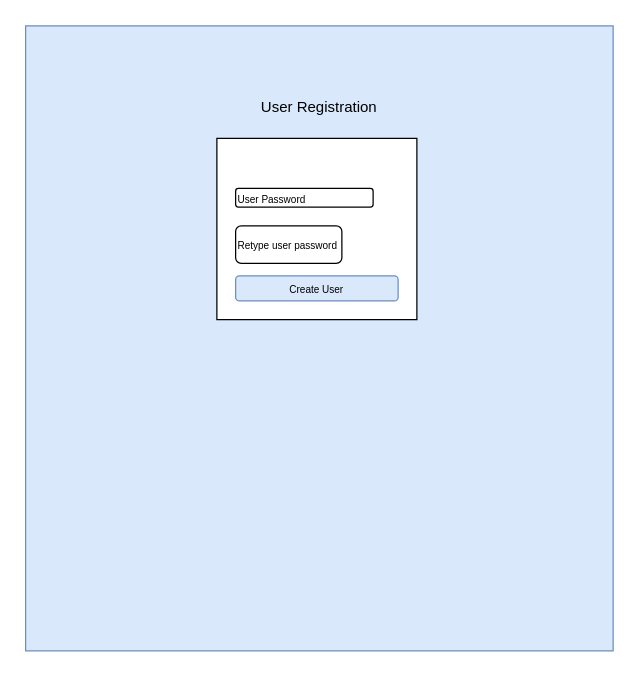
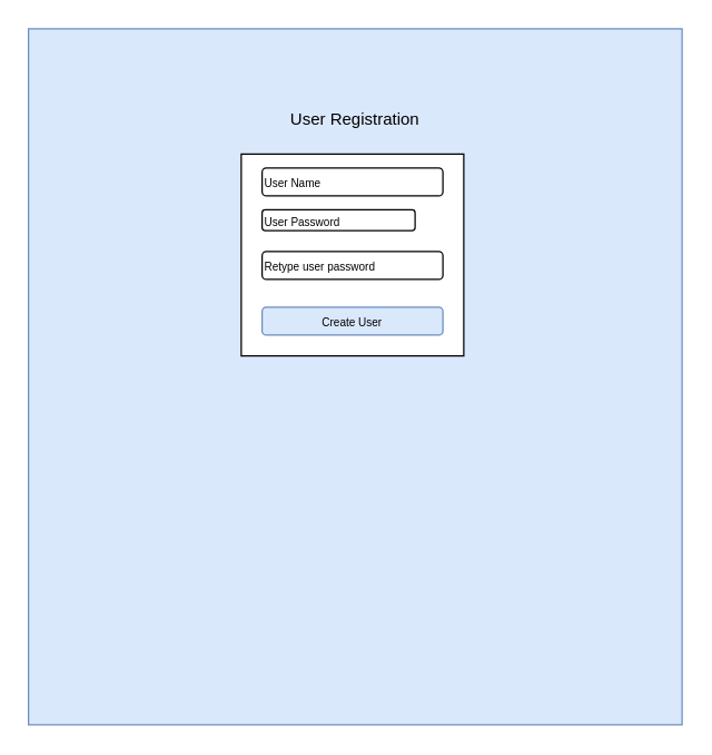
+ <mxCell id="5" value="&lt;font style=&quot;font-size: 8px;&quot;&gt;User Name&lt;/font&gt;" style="rounded=1;whiteSpace=wrap;html=1;align=left;" vertex="1" parent="1"><mxGeometry x="188" y="120" width="130" height="20" as="geometry" /></mxCell>
- <mxCell id="7" value="&lt;font style=&quot;font-size: 8px;&quot;&gt;Retype user password&lt;/font&gt;" style="rounded=1;whiteSpace=wrap;html=1;align=left;" vertex="1" parent="1"><mxGeometry x="188" y="180" width="85" height="30" as="geometry" /></mxCell>
+ <mxCell id="7" value="&lt;font style=&quot;font-size: 8px;&quot;&gt;Retype user password&lt;/font&gt;" style="rounded=1;whiteSpace=wrap;html=1;align=left;" vertex="1" parent="1"><mxGeometry x="188" y="180" width="130" height="20" as="geometry" /></mxCell>
